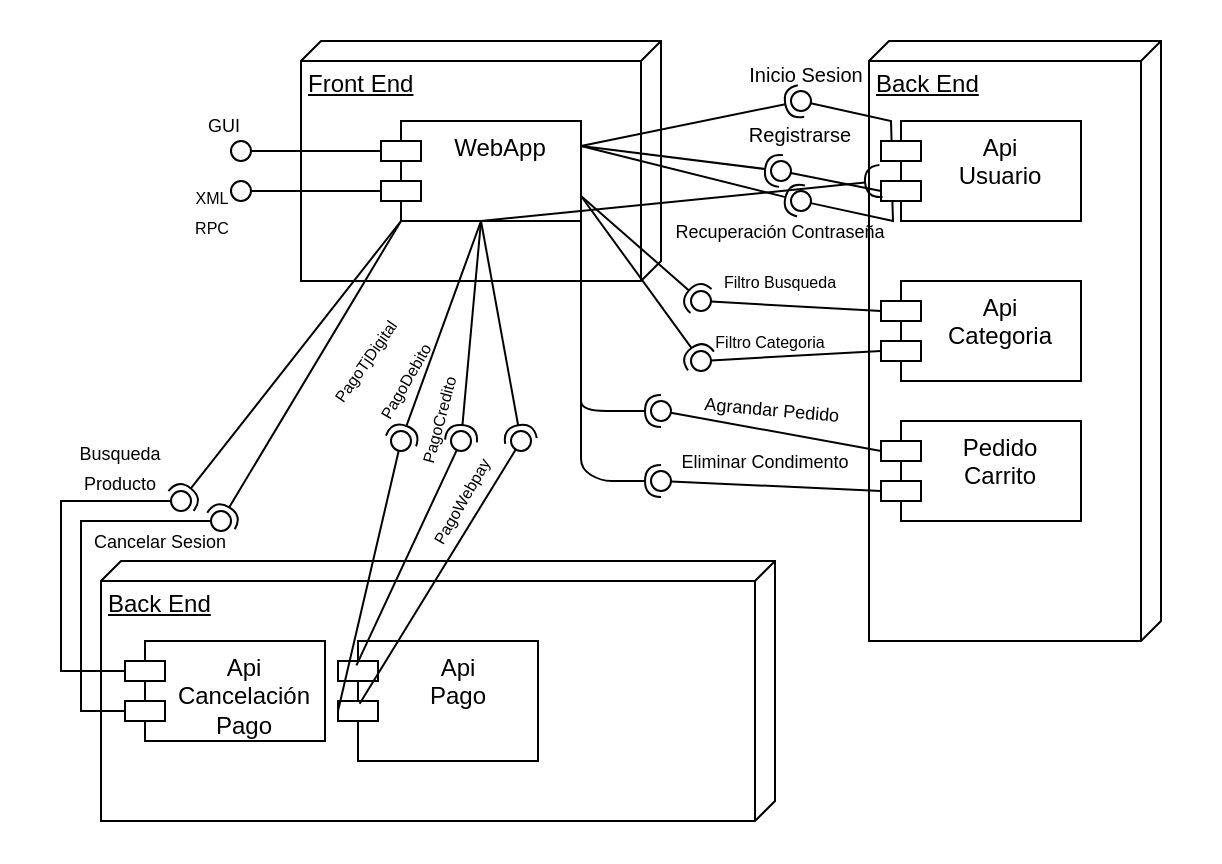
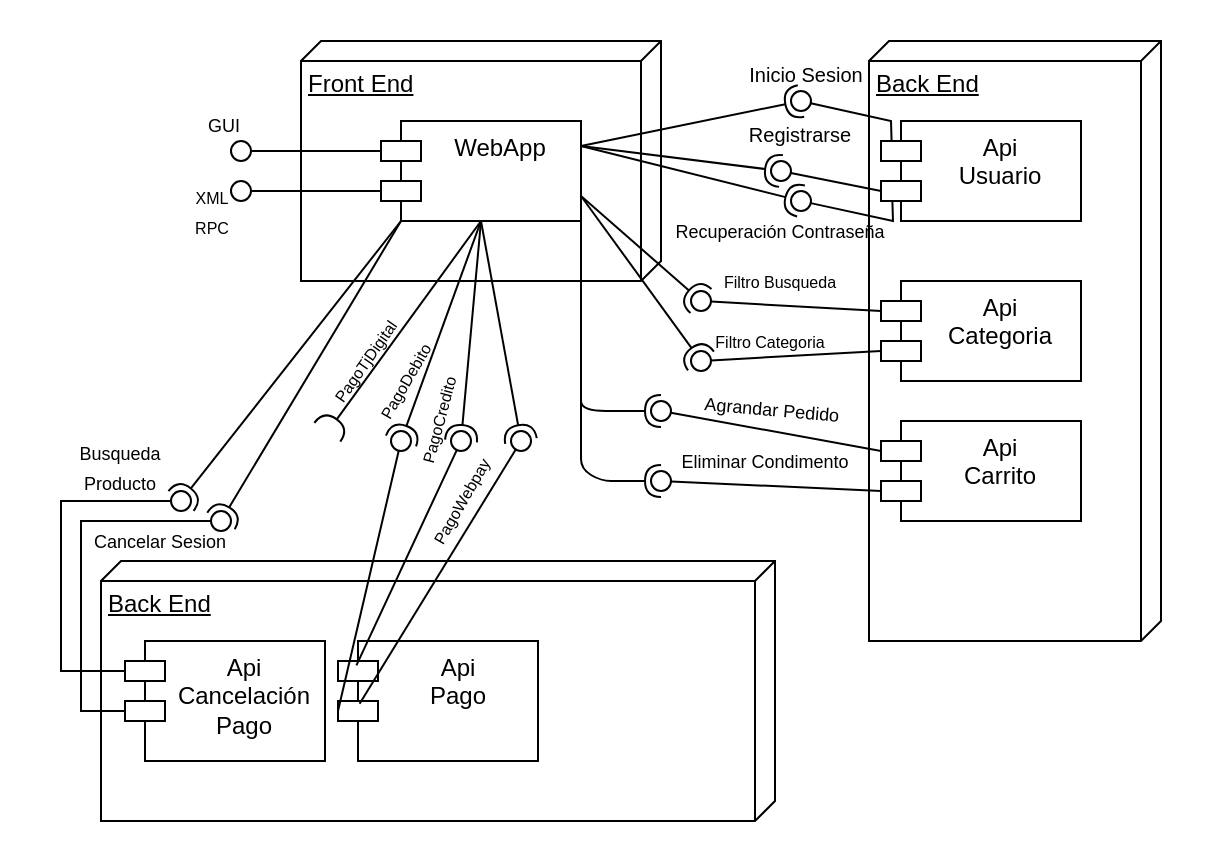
- <mxCell id="47" value="" style="rounded=0;orthogonalLoop=1;jettySize=auto;html=1;endArrow=halfCircle;endFill=0;endSize=6;strokeWidth=1;sketch=0;fontSize=12;curved=1;exitX=0.5;exitY=1;exitDx=0;exitDy=0;" edge="1" parent="1" source="3" target="10"><mxGeometry relative="1" as="geometry"><mxPoint x="250" y="170" as="sourcePoint" /><mxPoint x="170" y="220" as="targetPoint" /></mxGeometry></mxCell>
+ <mxCell id="47" value="" style="rounded=0;orthogonalLoop=1;jettySize=auto;html=1;endArrow=halfCircle;endFill=0;endSize=6;strokeWidth=1;sketch=0;fontSize=12;curved=1;exitX=0.5;exitY=1;exitDx=0;exitDy=0;entryX=0;entryY=0.75;entryDx=0;entryDy=0;" edge="1" parent="1" source="3" target="52"><mxGeometry relative="1" as="geometry"><mxPoint x="250" y="170" as="sourcePoint" /><mxPoint x="170" y="220" as="targetPoint" /></mxGeometry></mxCell>
- <mxCell id="29" value="Pedido&lt;div&gt;Carrito&lt;/div&gt;" style="shape=module;align=left;spacingLeft=20;align=center;verticalAlign=top;whiteSpace=wrap;html=1;" vertex="1" parent="1"><mxGeometry x="440" y="210" width="100" height="50" as="geometry" /></mxCell>
+ <mxCell id="29" value="Api&lt;div&gt;Carrito&lt;/div&gt;" style="shape=module;align=left;spacingLeft=20;align=center;verticalAlign=top;whiteSpace=wrap;html=1;" vertex="1" parent="1"><mxGeometry x="440" y="210" width="100" height="50" as="geometry" /></mxCell>
- <mxCell id="38" value="Api&lt;div&gt;Cancelación Pago&lt;/div&gt;" style="shape=module;align=left;spacingLeft=20;align=center;verticalAlign=top;whiteSpace=wrap;html=1;" vertex="1" parent="1"><mxGeometry x="62" y="320" width="100" height="50" as="geometry" /></mxCell>
+ <mxCell id="38" value="Api&lt;div&gt;Cancelación Pago&lt;/div&gt;" style="shape=module;align=left;spacingLeft=20;align=center;verticalAlign=top;whiteSpace=wrap;html=1;" vertex="1" parent="1"><mxGeometry x="62" y="320" width="100" height="60" as="geometry" /></mxCell>
